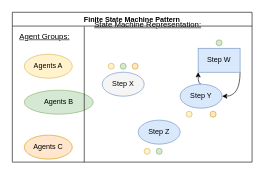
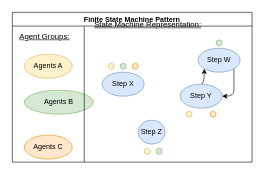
- <mxCell id="13" value="Step W" style="whiteSpace=wrap;html=1;fillColor=#dae8fc;strokeColor=#6c8ebf;rounded=0;" vertex="1" parent="2"><mxGeometry x="310" y="60" width="70" height="40" as="geometry" /></mxCell>
+ <mxCell id="13" value="Step W" style="ellipse;whiteSpace=wrap;html=1;fillColor=#dae8fc;strokeColor=#6c8ebf;" vertex="1" parent="2"><mxGeometry x="310" y="60" width="70" height="40" as="geometry" /></mxCell>
- <mxCell id="4" value="Step X" style="ellipse;whiteSpace=wrap;html=1;fillColor=#f5f5f5;strokeColor=#6c8ebf;" vertex="1" parent="2"><mxGeometry x="150" y="100" width="70" height="40" as="geometry" /></mxCell>
+ <mxCell id="4" value="Step X" style="ellipse;whiteSpace=wrap;html=1;fillColor=#dae8fc;strokeColor=#6c8ebf;" vertex="1" parent="2"><mxGeometry x="150" y="100" width="70" height="40" as="geometry" /></mxCell>
- <mxCell id="11" value="Step Z" style="ellipse;whiteSpace=wrap;html=1;fillColor=#dae8fc;strokeColor=#6c8ebf;" vertex="1" parent="2"><mxGeometry x="210" y="180" width="70" height="40" as="geometry" /></mxCell>
+ <mxCell id="11" value="Step Z" style="ellipse;whiteSpace=wrap;html=1;fillColor=#dae8fc;strokeColor=#6c8ebf;" vertex="1" parent="2"><mxGeometry x="210" y="180" width="45" height="40" as="geometry" /></mxCell>
